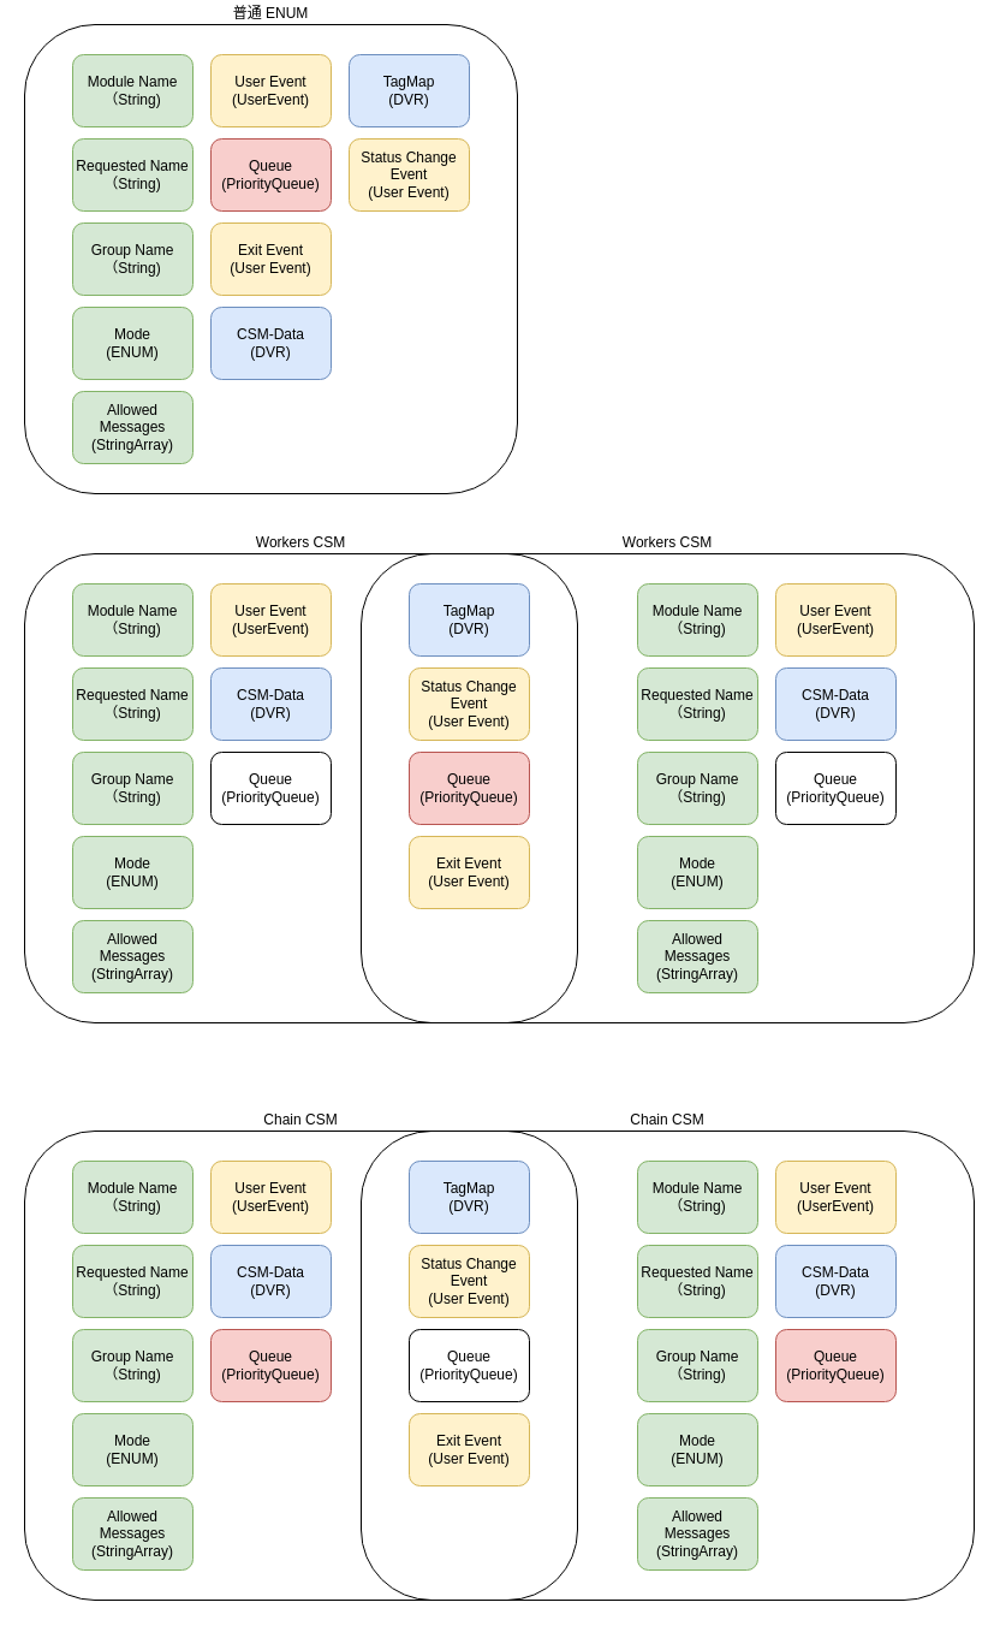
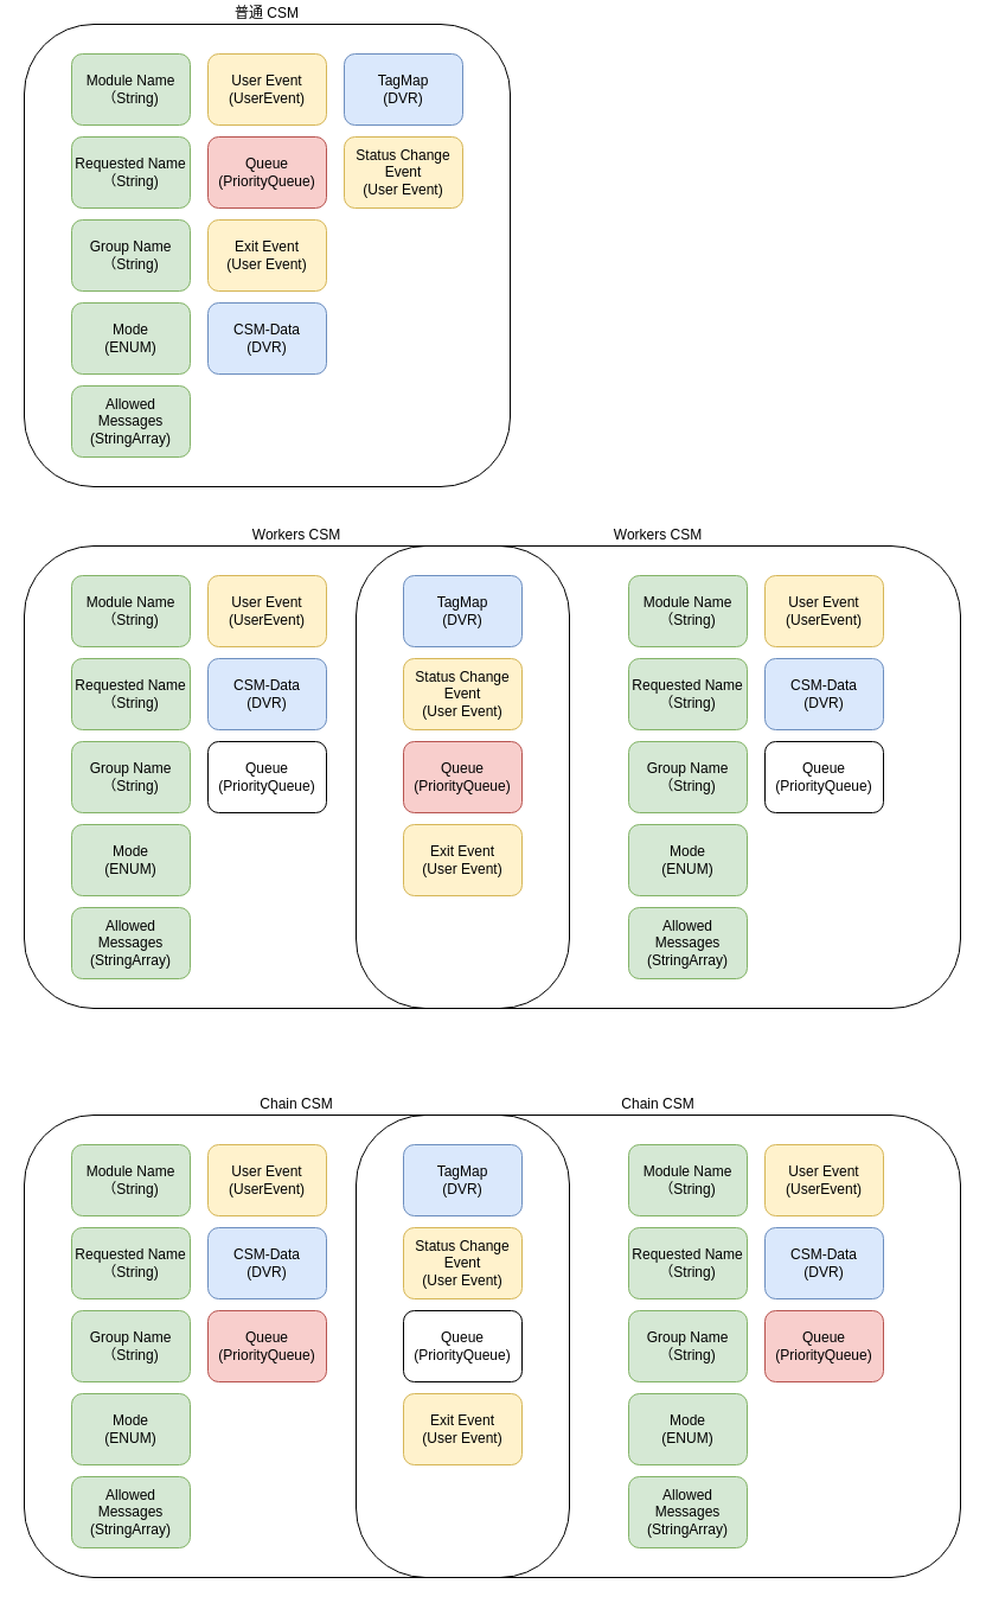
- <mxCell id="6" value="普通 ENUM" style="rounded=1;whiteSpace=wrap;html=1;labelPosition=center;verticalLabelPosition=top;align=center;verticalAlign=bottom;" parent="1" vertex="1"><mxGeometry x="20" y="20" width="410" height="390" as="geometry" /></mxCell>
+ <mxCell id="6" value="普通 CSM" style="rounded=1;whiteSpace=wrap;html=1;labelPosition=center;verticalLabelPosition=top;align=center;verticalAlign=bottom;" parent="1" vertex="1"><mxGeometry x="20" y="20" width="410" height="390" as="geometry" /></mxCell>
